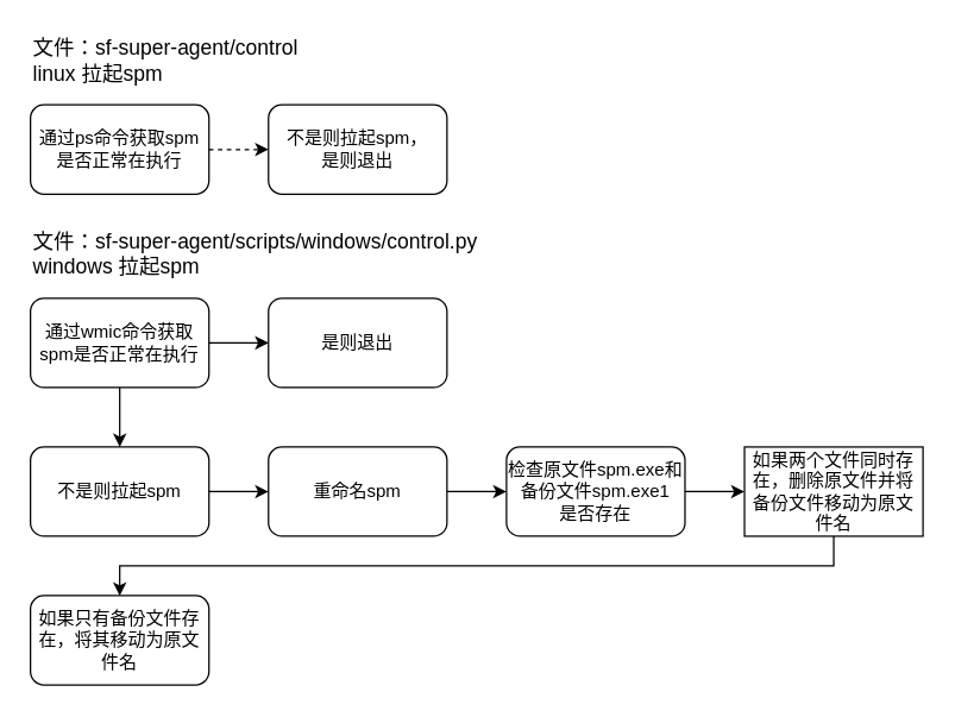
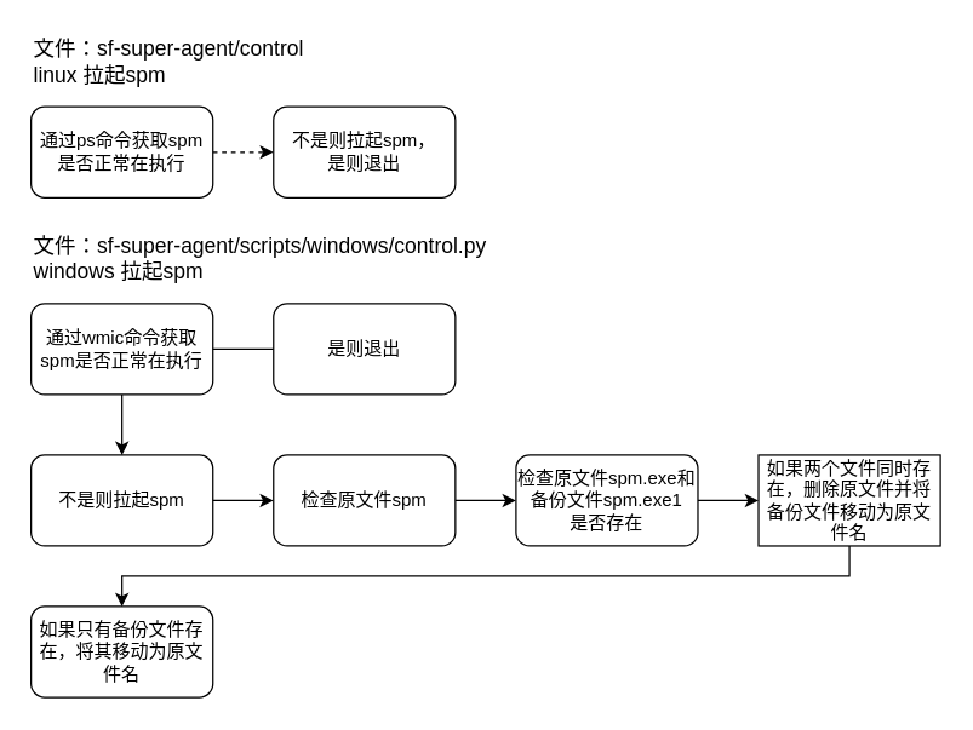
- <mxCell id="10" value="" style="edgeStyle=orthogonalEdgeStyle;rounded=0;orthogonalLoop=1;jettySize=auto;html=1;fontSize=14;" edge="1" parent="7" source="8" target="9"><mxGeometry relative="1" as="geometry" /></mxCell>
+ <mxCell id="10" value="" style="edgeStyle=orthogonalEdgeStyle;rounded=0;orthogonalLoop=1;jettySize=auto;html=1;fontSize=14;endArrow=none;" edge="1" parent="7" source="8" target="9"><mxGeometry relative="1" as="geometry" /></mxCell>
- <mxCell id="13" value="重命名spm" style="rounded=1;whiteSpace=wrap;html=1;" vertex="1" parent="7"><mxGeometry x="160" y="100" width="120" height="60" as="geometry" /></mxCell>
+ <mxCell id="13" value="检查原文件spm" style="rounded=1;whiteSpace=wrap;html=1;" vertex="1" parent="7"><mxGeometry x="160" y="100" width="120" height="60" as="geometry" /></mxCell>
